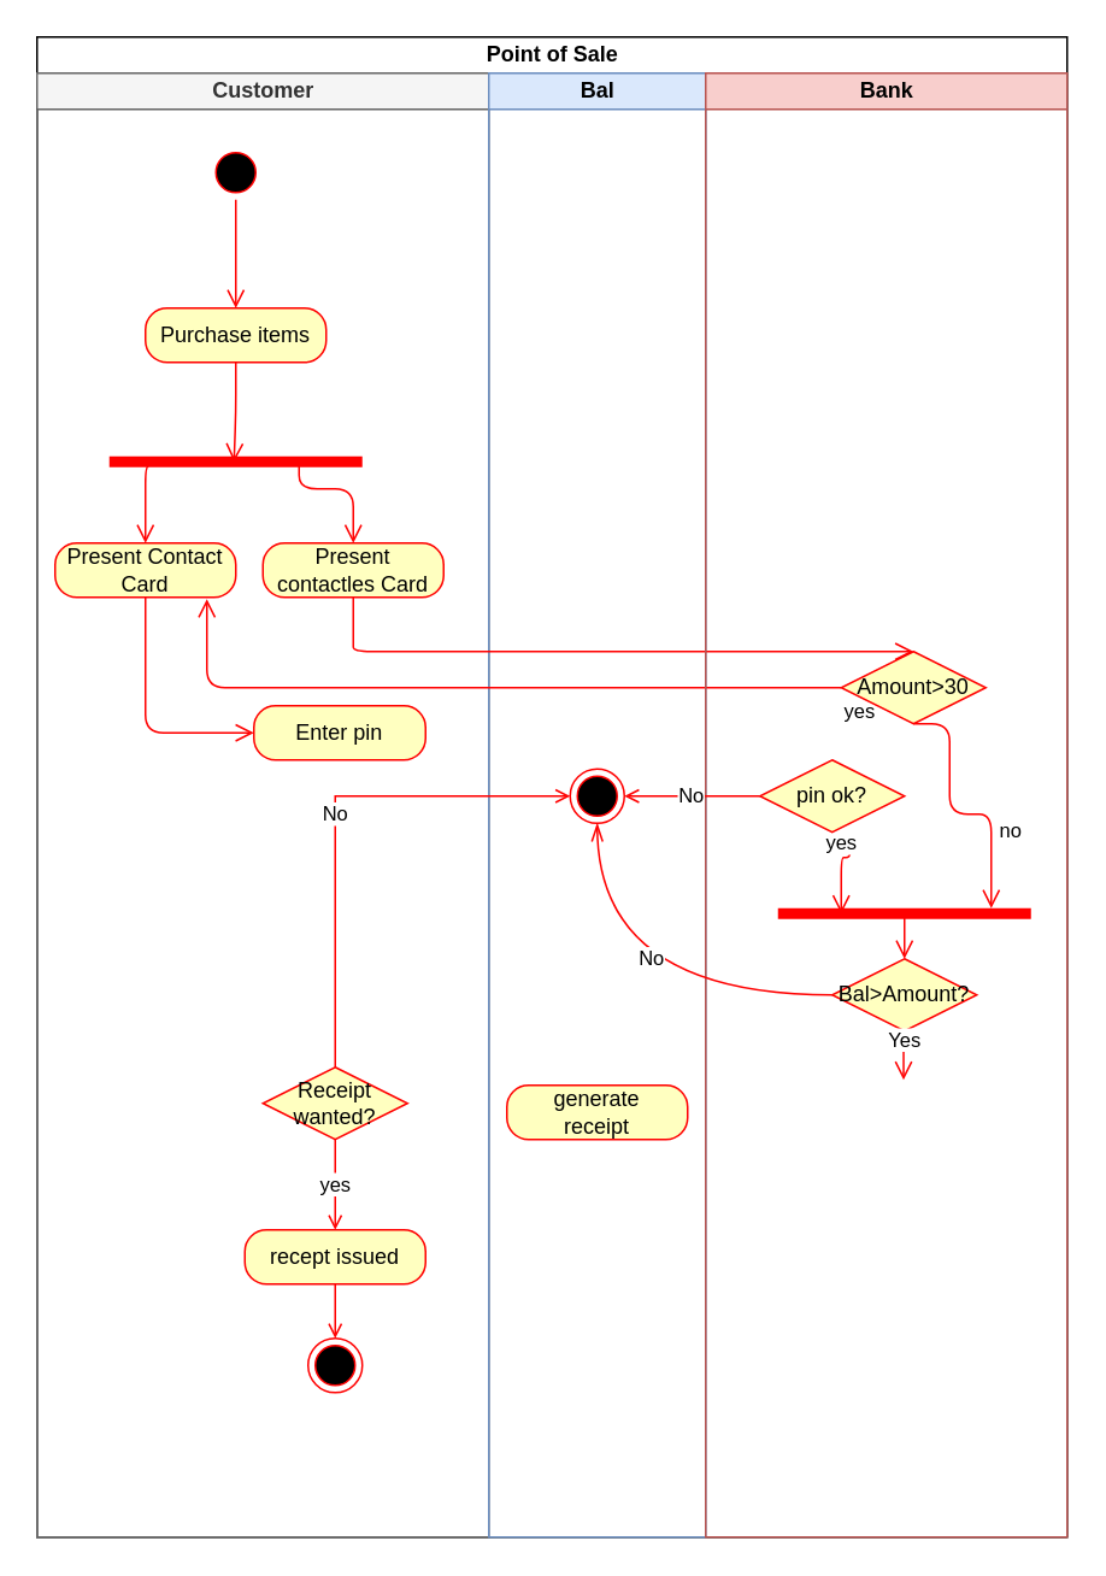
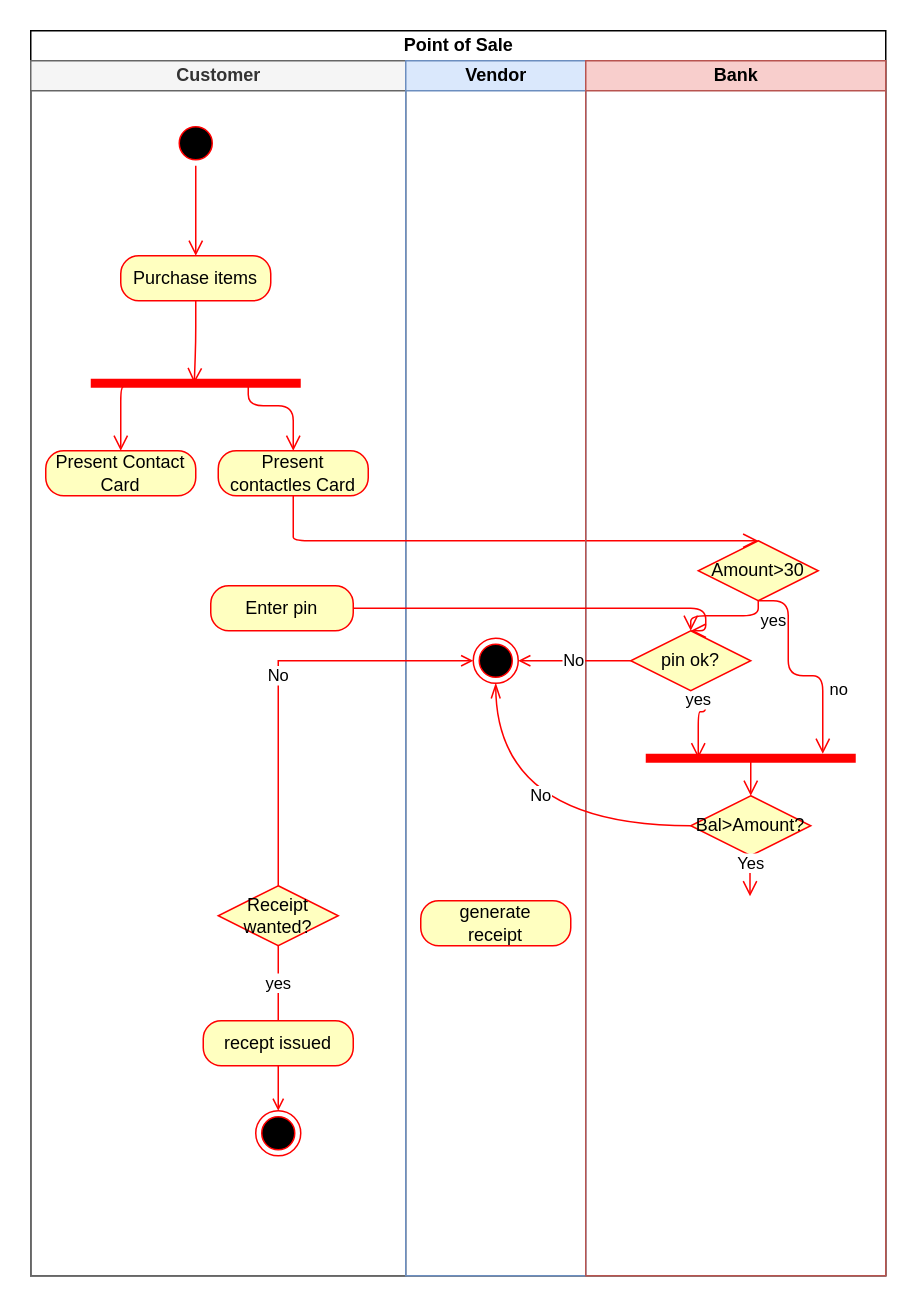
- <mxCell id="20" value="Bal" style="swimlane;html=1;startSize=20;fillColor=#dae8fc;strokeColor=#6c8ebf;" parent="2" vertex="1"><mxGeometry x="250" y="20" width="120" height="810" as="geometry" /></mxCell>
+ <mxCell id="20" value="Vendor" style="swimlane;html=1;startSize=20;fillColor=#dae8fc;strokeColor=#6c8ebf;" parent="2" vertex="1"><mxGeometry x="250" y="20" width="120" height="810" as="geometry" /></mxCell>
- <mxCell id="23" value="yes" style="edgeStyle=orthogonalEdgeStyle;html=1;align=left;verticalAlign=top;endArrow=open;endSize=8;strokeColor=#ff0000;entryX=0.84;entryY=1.033;entryDx=0;entryDy=0;entryPerimeter=0;" parent="2" source="31" target="4" edge="1"><mxGeometry x="-1" relative="1" as="geometry"><mxPoint x="100" y="450" as="targetPoint" /></mxGeometry></mxCell>
+ <mxCell id="23" value="yes" style="edgeStyle=orthogonalEdgeStyle;html=1;align=left;verticalAlign=top;endArrow=open;endSize=8;strokeColor=#ff0000;" parent="2" source="31" target="27" edge="1"><mxGeometry x="-1" relative="1" as="geometry"><mxPoint x="100" y="450" as="targetPoint" /></mxGeometry></mxCell>
- <mxCell id="19" value="" style="edgeStyle=orthogonalEdgeStyle;html=1;verticalAlign=bottom;endArrow=open;endSize=8;strokeColor=#ff0000;entryX=0;entryY=0.5;entryDx=0;entryDy=0;exitX=0.5;exitY=1;exitDx=0;exitDy=0;" parent="3" source="4" target="16" edge="1"><mxGeometry relative="1" as="geometry"><mxPoint x="280" y="320" as="targetPoint" /><mxPoint x="283.94" y="277" as="sourcePoint" /><Array as="points"><mxPoint x="60" y="365" /></Array></mxGeometry></mxCell>
+ <mxCell id="36" value="" style="edgeStyle=orthogonalEdgeStyle;html=1;verticalAlign=bottom;endArrow=open;endSize=8;strokeColor=#ff0000;entryX=0.5;entryY=0;entryDx=0;entryDy=0;exitX=1;exitY=0.5;exitDx=0;exitDy=0;" parent="2" source="16" target="27" edge="1"><mxGeometry relative="1" as="geometry"><mxPoint x="295" y="455" as="targetPoint" /><mxPoint x="280" y="370" as="sourcePoint" /><Array as="points"><mxPoint x="450" y="385" /></Array></mxGeometry></mxCell>
- <mxCell id="14" value="yes" style="edgeStyle=orthogonalEdgeStyle;rounded=0;orthogonalLoop=1;jettySize=auto;html=1;exitX=0.5;exitY=1;exitDx=0;exitDy=0;entryX=0.5;entryY=0;entryDx=0;entryDy=0;endArrow=open;endFill=0;strokeColor=#FF0000;" parent="3" source="15" target="13" edge="1"><mxGeometry relative="1" as="geometry" /></mxCell>
+ <mxCell id="14" value="yes" style="edgeStyle=orthogonalEdgeStyle;rounded=0;orthogonalLoop=1;jettySize=auto;html=1;exitX=0.5;exitY=1;exitDx=0;exitDy=0;entryX=0.5;entryY=0;entryDx=0;entryDy=0;endArrow=none;endFill=0;strokeColor=#FF0000;" parent="3" source="15" target="13" edge="1"><mxGeometry relative="1" as="geometry" /></mxCell>
